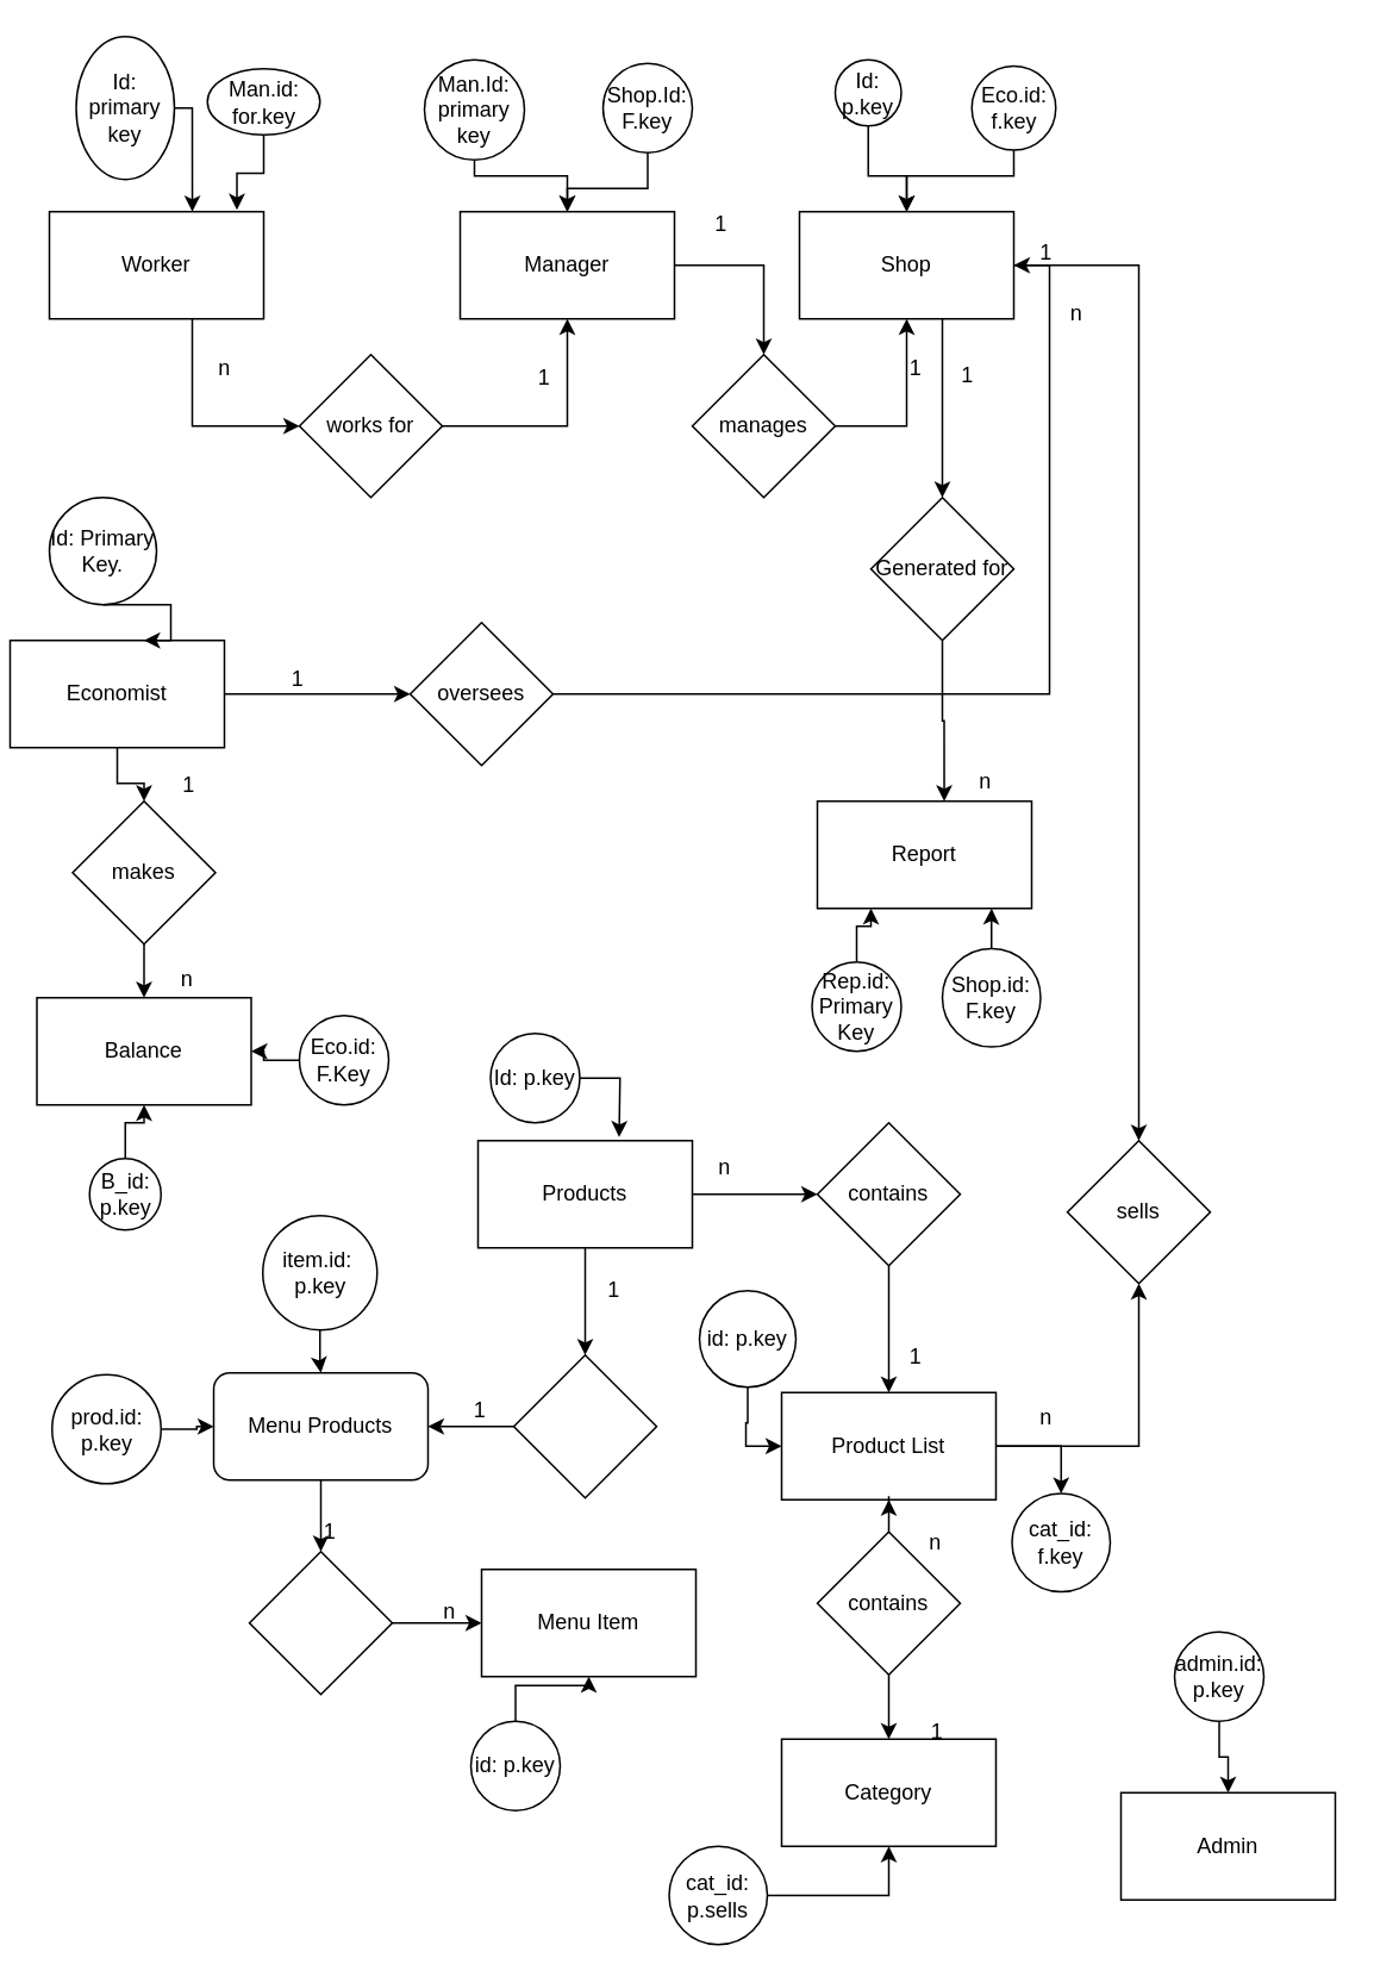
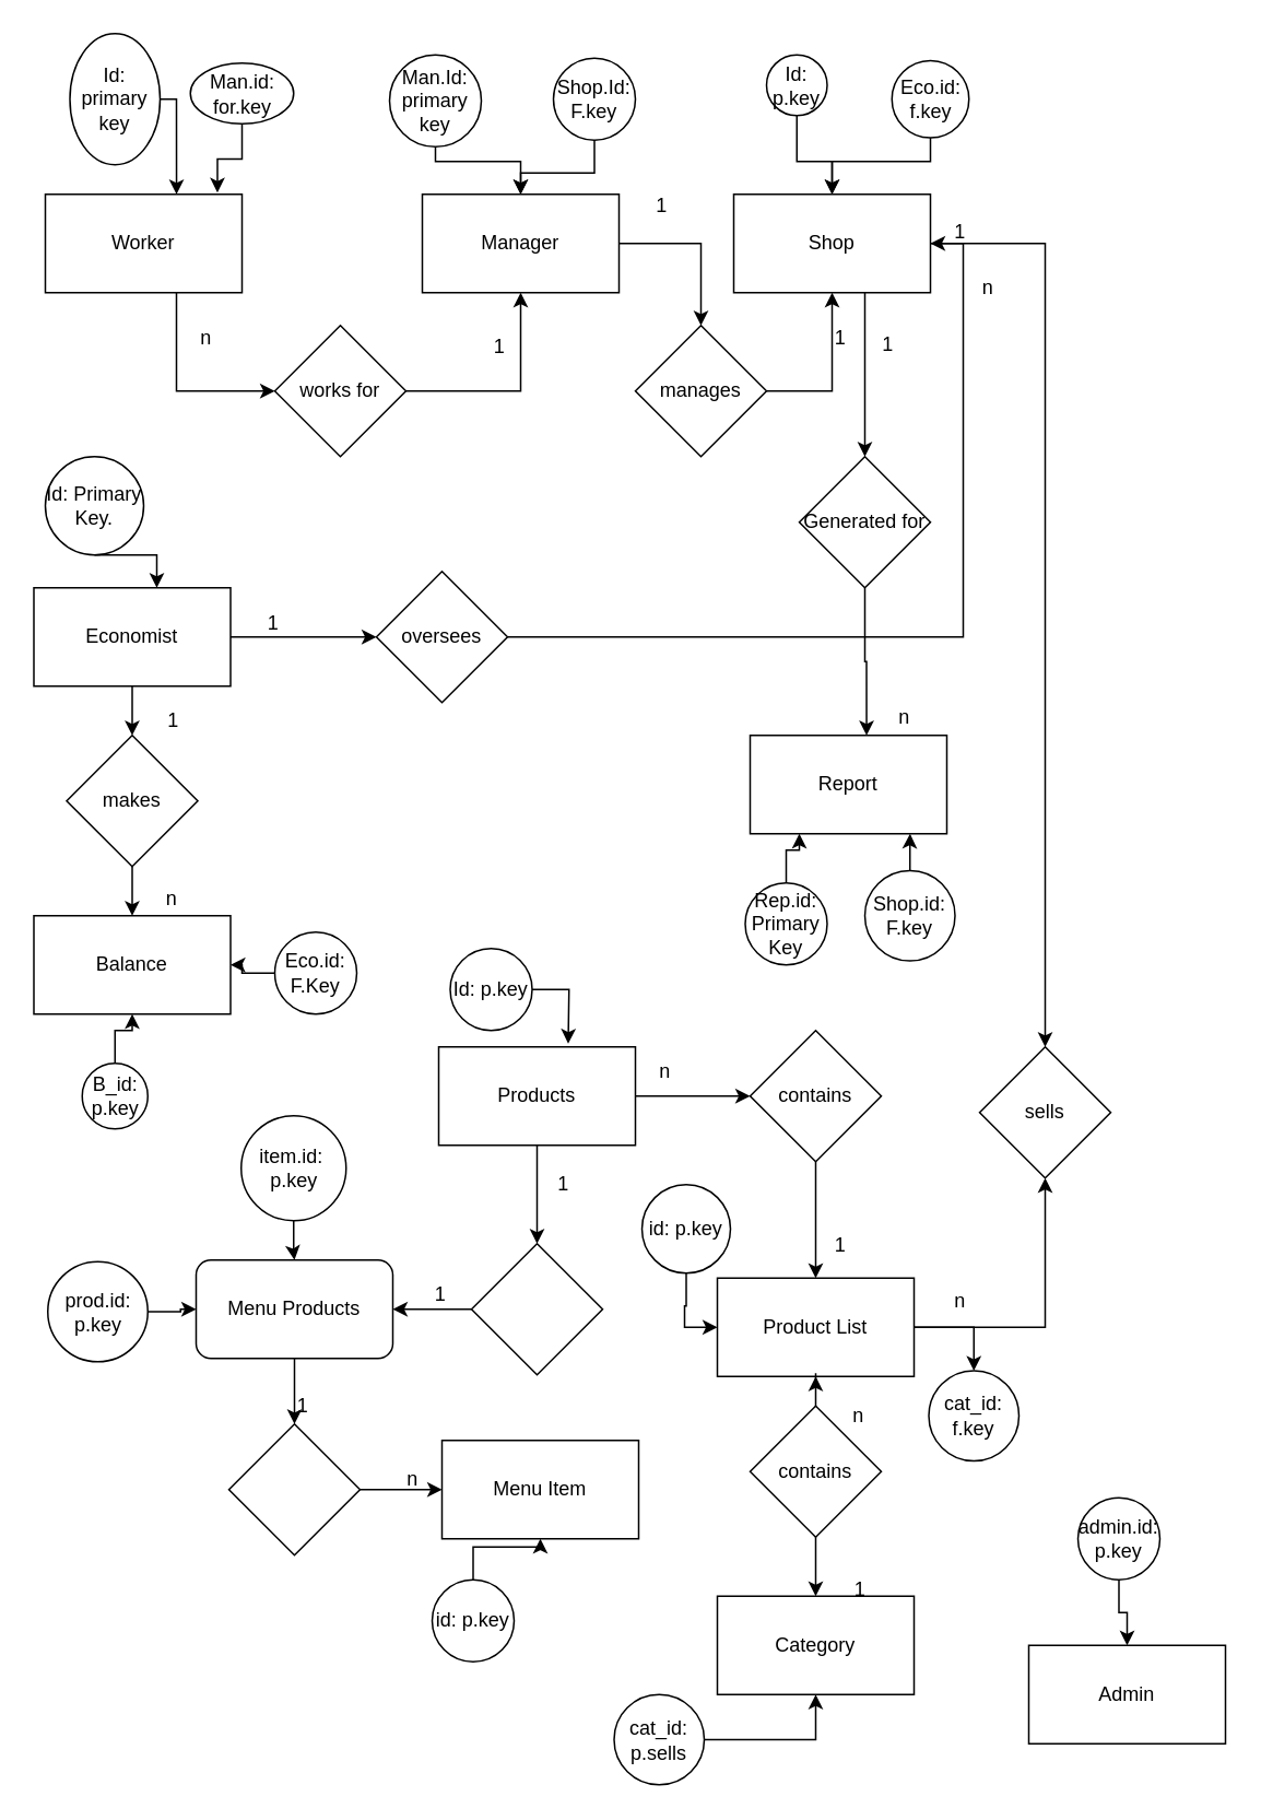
- <mxCell id="19" value="Economist" style="rounded=0;whiteSpace=wrap;html=1;" vertex="1" parent="1"><mxGeometry x="5" y="358" width="120" height="60" as="geometry" /></mxCell>
+ <mxCell id="19" value="Economist" style="rounded=0;whiteSpace=wrap;html=1;" vertex="1" parent="1"><mxGeometry x="20" y="358" width="120" height="60" as="geometry" /></mxCell>
